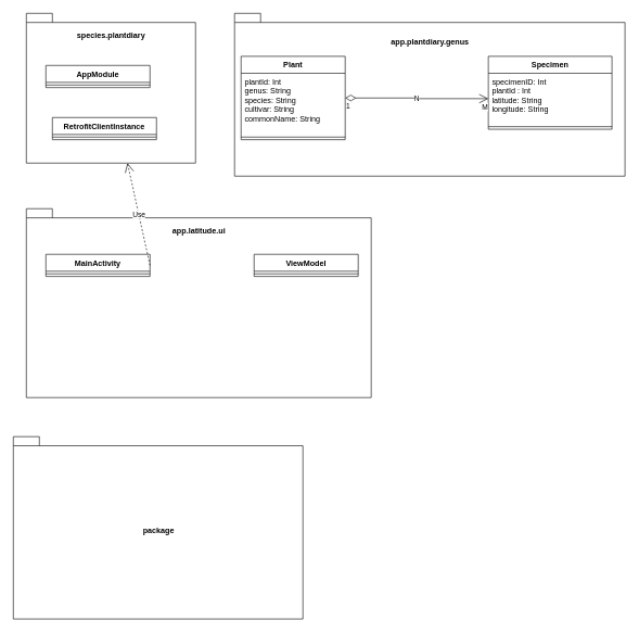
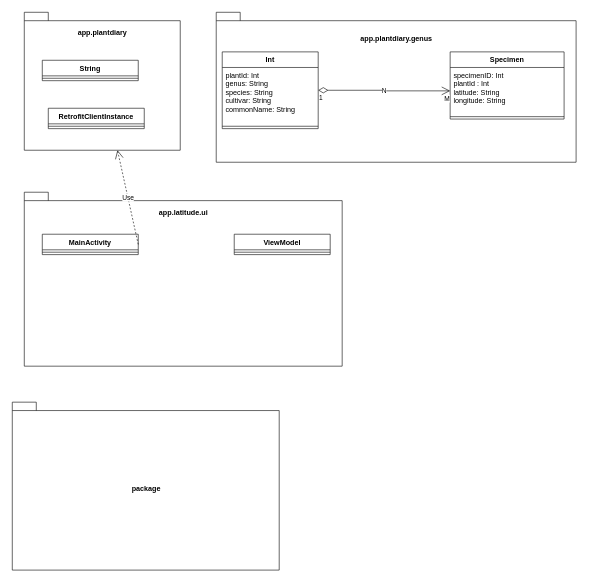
- <mxCell id="8" value="Plant" style="swimlane;fontStyle=1;align=center;verticalAlign=top;childLayout=stackLayout;horizontal=1;startSize=26;horizontalStack=0;resizeParent=1;resizeParentMax=0;resizeLast=0;collapsible=1;marginBottom=0;" vertex="1" parent="1"><mxGeometry x="370" y="86" width="160" height="128" as="geometry" /></mxCell>
+ <mxCell id="8" value="Int" style="swimlane;fontStyle=1;align=center;verticalAlign=top;childLayout=stackLayout;horizontal=1;startSize=26;horizontalStack=0;resizeParent=1;resizeParentMax=0;resizeLast=0;collapsible=1;marginBottom=0;" vertex="1" parent="1"><mxGeometry x="370" y="86" width="160" height="128" as="geometry" /></mxCell>
- <mxCell id="3" value="AppModule" style="swimlane;fontStyle=1;align=center;verticalAlign=top;childLayout=stackLayout;horizontal=1;startSize=26;horizontalStack=0;resizeParent=1;resizeParentMax=0;resizeLast=0;collapsible=1;marginBottom=0;" vertex="1" parent="1"><mxGeometry x="70" y="100" width="160" height="34" as="geometry" /></mxCell>
+ <mxCell id="3" value="String" style="swimlane;fontStyle=1;align=center;verticalAlign=top;childLayout=stackLayout;horizontal=1;startSize=26;horizontalStack=0;resizeParent=1;resizeParentMax=0;resizeLast=0;collapsible=1;marginBottom=0;" vertex="1" parent="1"><mxGeometry x="70" y="100" width="160" height="34" as="geometry" /></mxCell>
- <mxCell id="2" value="species.plantdiary&lt;br&gt;&lt;br&gt;&lt;br&gt;&lt;br&gt;&lt;br&gt;&lt;br&gt;&lt;br&gt;&lt;br&gt;&lt;br&gt;&lt;br&gt;&lt;br&gt;&lt;br&gt;&lt;br&gt;" style="shape=folder;fontStyle=1;spacingTop=10;tabWidth=40;tabHeight=14;tabPosition=left;html=1;" vertex="1" parent="1"><mxGeometry x="40" y="20" width="260" height="230" as="geometry" /></mxCell>
+ <mxCell id="2" value="app.plantdiary&lt;br&gt;&lt;br&gt;&lt;br&gt;&lt;br&gt;&lt;br&gt;&lt;br&gt;&lt;br&gt;&lt;br&gt;&lt;br&gt;&lt;br&gt;&lt;br&gt;&lt;br&gt;&lt;br&gt;" style="shape=folder;fontStyle=1;spacingTop=10;tabWidth=40;tabHeight=14;tabPosition=left;html=1;" vertex="1" parent="1"><mxGeometry x="40" y="20" width="260" height="230" as="geometry" /></mxCell>
